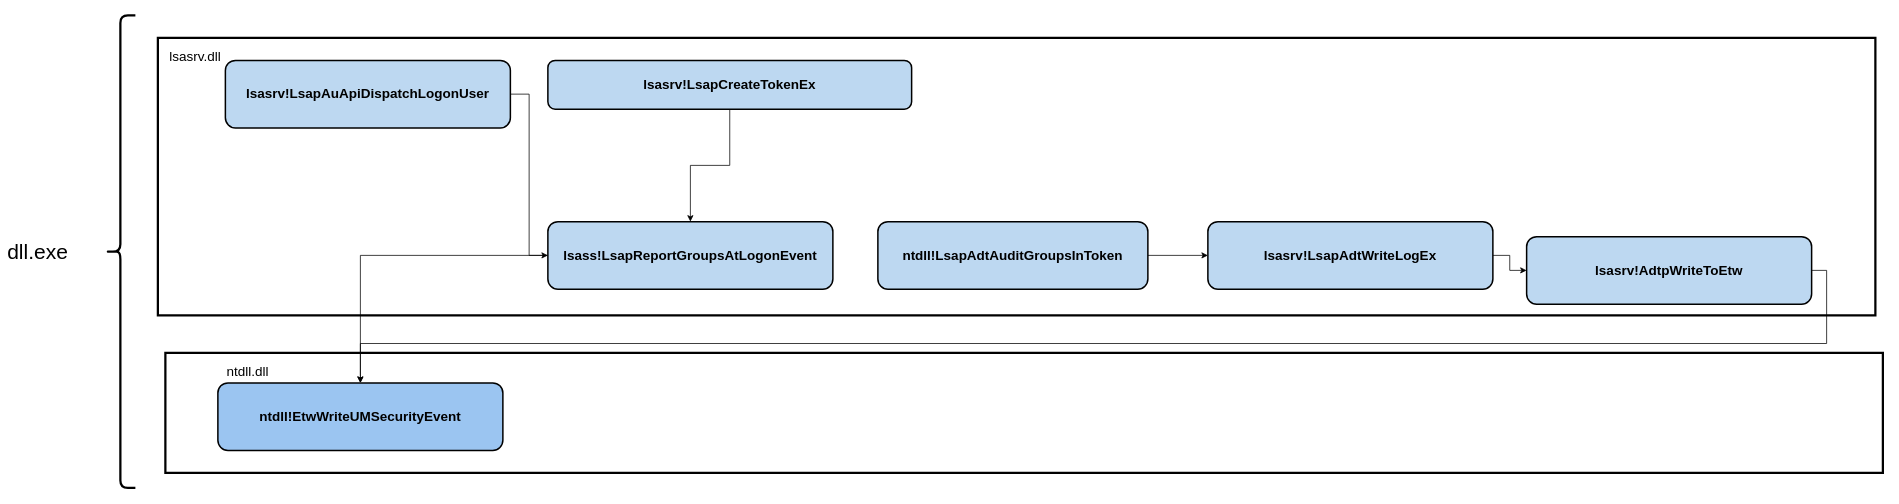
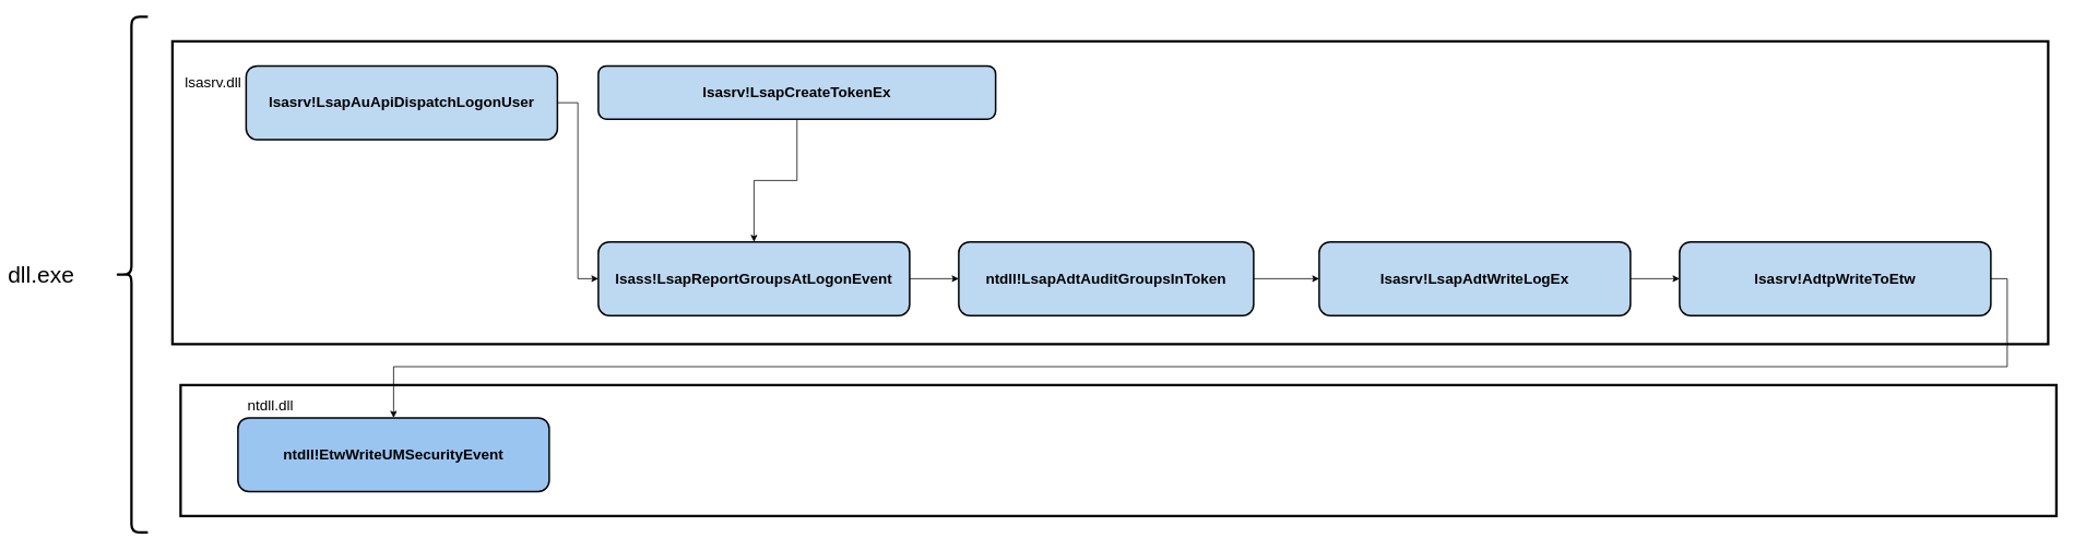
- <mxCell id="6" value="&lt;font style=&quot;font-size: 18px;&quot;&gt;lsasrv.dll&lt;/font&gt;" style="text;html=1;strokeColor=none;fillColor=none;align=center;verticalAlign=middle;whiteSpace=wrap;rounded=0;" vertex="1" parent="1"><mxGeometry x="230" y="60" width="60" height="30" as="geometry" /></mxCell>
+ <mxCell id="6" value="&lt;font style=&quot;font-size: 18px;&quot;&gt;lsasrv.dll&lt;/font&gt;" style="text;html=1;strokeColor=none;fillColor=none;align=center;verticalAlign=middle;whiteSpace=wrap;rounded=0;" vertex="1" parent="1"><mxGeometry x="230" y="85" width="60" height="30" as="geometry" /></mxCell>
- <mxCell id="11" style="edgeStyle=orthogonalEdgeStyle;rounded=0;orthogonalLoop=1;jettySize=auto;html=1;" edge="1" parent="1" source="12" target="17"><mxGeometry relative="1" as="geometry" /></mxCell>
+ <mxCell id="11" style="edgeStyle=orthogonalEdgeStyle;rounded=0;orthogonalLoop=1;jettySize=auto;html=1;entryX=0;entryY=0.5;entryDx=0;entryDy=0;" edge="1" parent="1" source="12" target="19"><mxGeometry relative="1" as="geometry" /></mxCell>
- <mxCell id="8" value="&lt;b&gt;lsasrv!AdtpWriteToEtw&lt;/b&gt;" style="rounded=1;whiteSpace=wrap;html=1;fontSize=18;strokeWidth=2;fillColor=#BDD8F1;" vertex="1" parent="1"><mxGeometry x="2035" y="315" width="380" height="90" as="geometry" /></mxCell>
+ <mxCell id="8" value="&lt;b&gt;lsasrv!AdtpWriteToEtw&lt;/b&gt;" style="rounded=1;whiteSpace=wrap;html=1;fontSize=18;strokeWidth=2;fillColor=#BDD8F1;" vertex="1" parent="1"><mxGeometry x="2050" y="295" width="380" height="90" as="geometry" /></mxCell>
